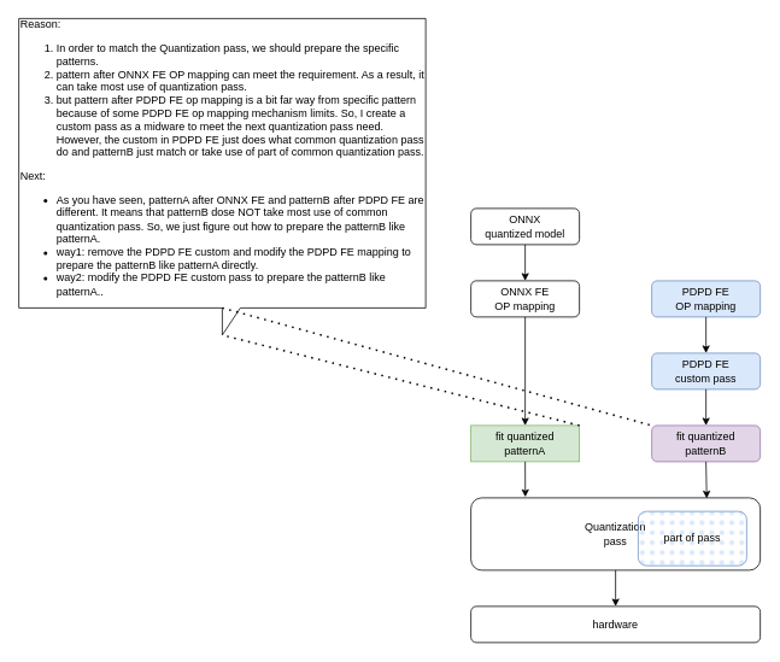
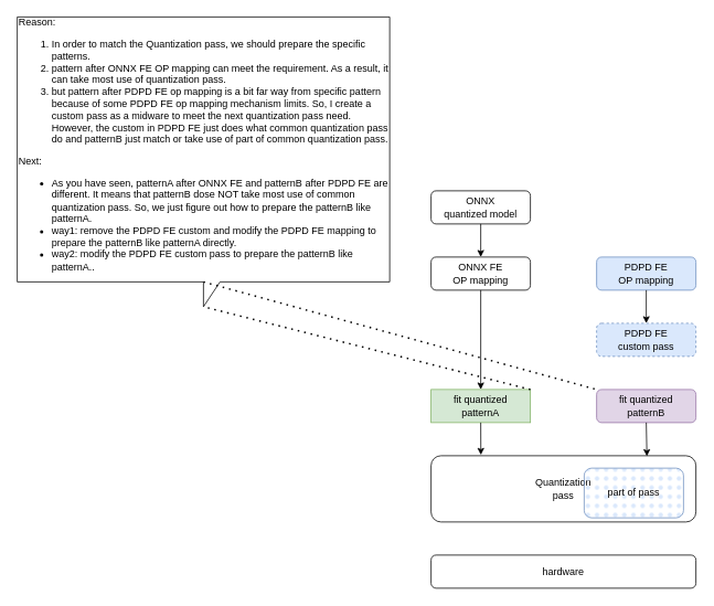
- <mxCell id="8" value="PDPD FE &lt;br&gt;custom pass" style="rounded=1;whiteSpace=wrap;html=1;fillColor=#dae8fc;strokeColor=#6c8ebf;" vertex="1" parent="1"><mxGeometry x="720" y="390" width="120" height="40" as="geometry" /></mxCell>
+ <mxCell id="8" value="PDPD FE &lt;br&gt;custom pass" style="rounded=1;whiteSpace=wrap;html=1;fillColor=#dae8fc;strokeColor=#6c8ebf;dashed=1;" vertex="1" parent="1"><mxGeometry x="720" y="390" width="120" height="40" as="geometry" /></mxCell>
- <mxCell id="12" value="" style="endArrow=classic;html=1;rounded=0;exitX=0.5;exitY=1;exitDx=0;exitDy=0;entryX=0.5;entryY=0;entryDx=0;entryDy=0;" edge="1" parent="1" source="8" target="10"><mxGeometry width="50" height="50" relative="1" as="geometry"><mxPoint x="370" y="570" as="sourcePoint" /><mxPoint x="420" y="520" as="targetPoint" /></mxGeometry></mxCell>
- <mxCell id="15" value="" style="endArrow=classic;html=1;rounded=0;exitX=0.5;exitY=1;exitDx=0;exitDy=0;entryX=0.5;entryY=0;entryDx=0;entryDy=0;" edge="1" parent="1" source="4" target="7"><mxGeometry width="50" height="50" relative="1" as="geometry"><mxPoint x="380" y="620" as="sourcePoint" /><mxPoint x="430" y="570" as="targetPoint" /></mxGeometry></mxCell>
